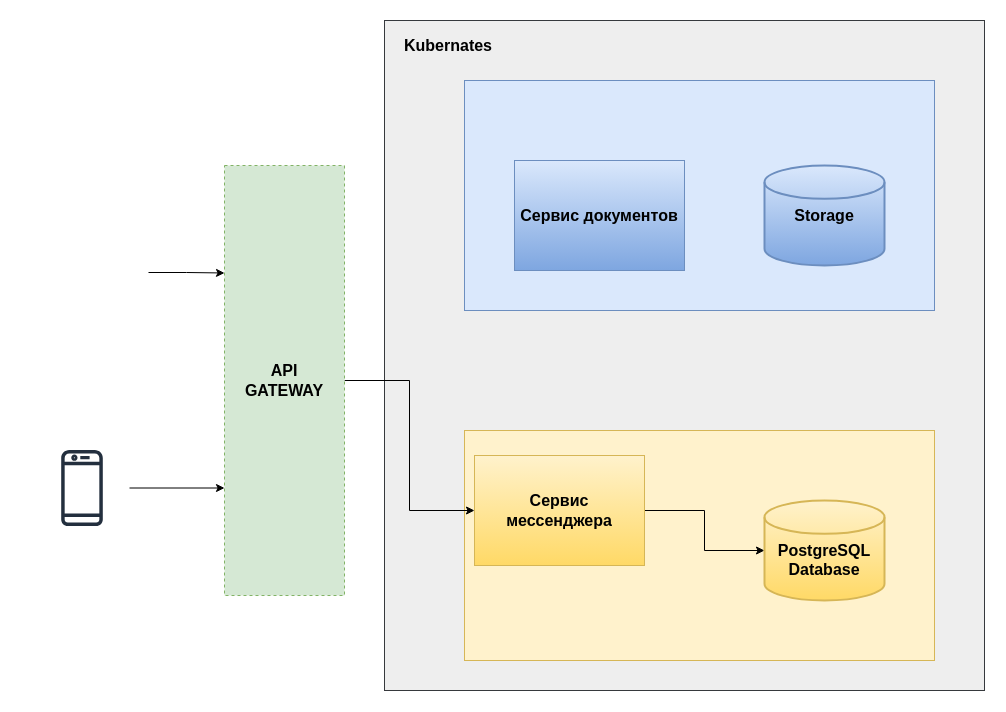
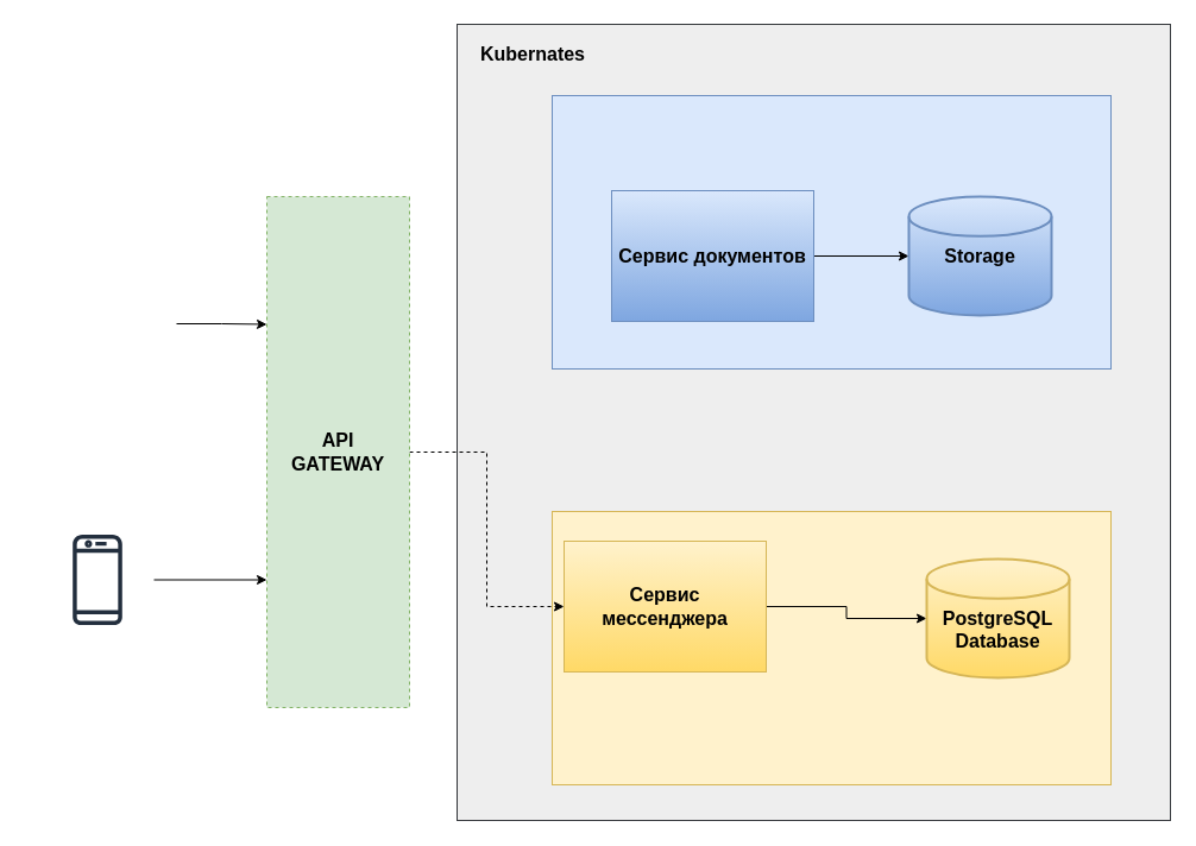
+ <mxCell id="7" style="edgeStyle=orthogonalEdgeStyle;rounded=0;orthogonalLoop=1;jettySize=auto;html=1;" edge="1" parent="1" source="8" target="12"><mxGeometry relative="1" as="geometry"><mxPoint x="774" y="215" as="targetPoint" /></mxGeometry></mxCell>
- <mxCell id="5" style="edgeStyle=orthogonalEdgeStyle;rounded=0;orthogonalLoop=1;jettySize=auto;html=1;" edge="1" parent="1" source="6" target="10"><mxGeometry relative="1" as="geometry" /></mxCell>
+ <mxCell id="5" style="edgeStyle=orthogonalEdgeStyle;rounded=0;orthogonalLoop=1;jettySize=auto;html=1;dashed=1;" edge="1" parent="1" source="6" target="10"><mxGeometry relative="1" as="geometry" /></mxCell>
- <mxCell id="11" value="&lt;b style=&quot;font-size: 16px;&quot;&gt;&lt;br&gt;PostgreSQL&lt;br&gt;Database&lt;br&gt;&lt;/b&gt;" style="strokeWidth=2;html=1;shape=mxgraph.flowchart.database;whiteSpace=wrap;fillColor=#fff2cc;strokeColor=#d6b656;gradientColor=#ffd966;" vertex="1" parent="1"><mxGeometry x="764" y="500" width="120" height="100" as="geometry" /></mxCell>
+ <mxCell id="11" value="&lt;b style=&quot;font-size: 16px;&quot;&gt;&lt;br&gt;PostgreSQL&lt;br&gt;Database&lt;br&gt;&lt;/b&gt;" style="strokeWidth=2;html=1;shape=mxgraph.flowchart.database;whiteSpace=wrap;fillColor=#fff2cc;strokeColor=#d6b656;gradientColor=#ffd966;" vertex="1" parent="1"><mxGeometry x="779" y="470" width="120" height="100" as="geometry" /></mxCell>
